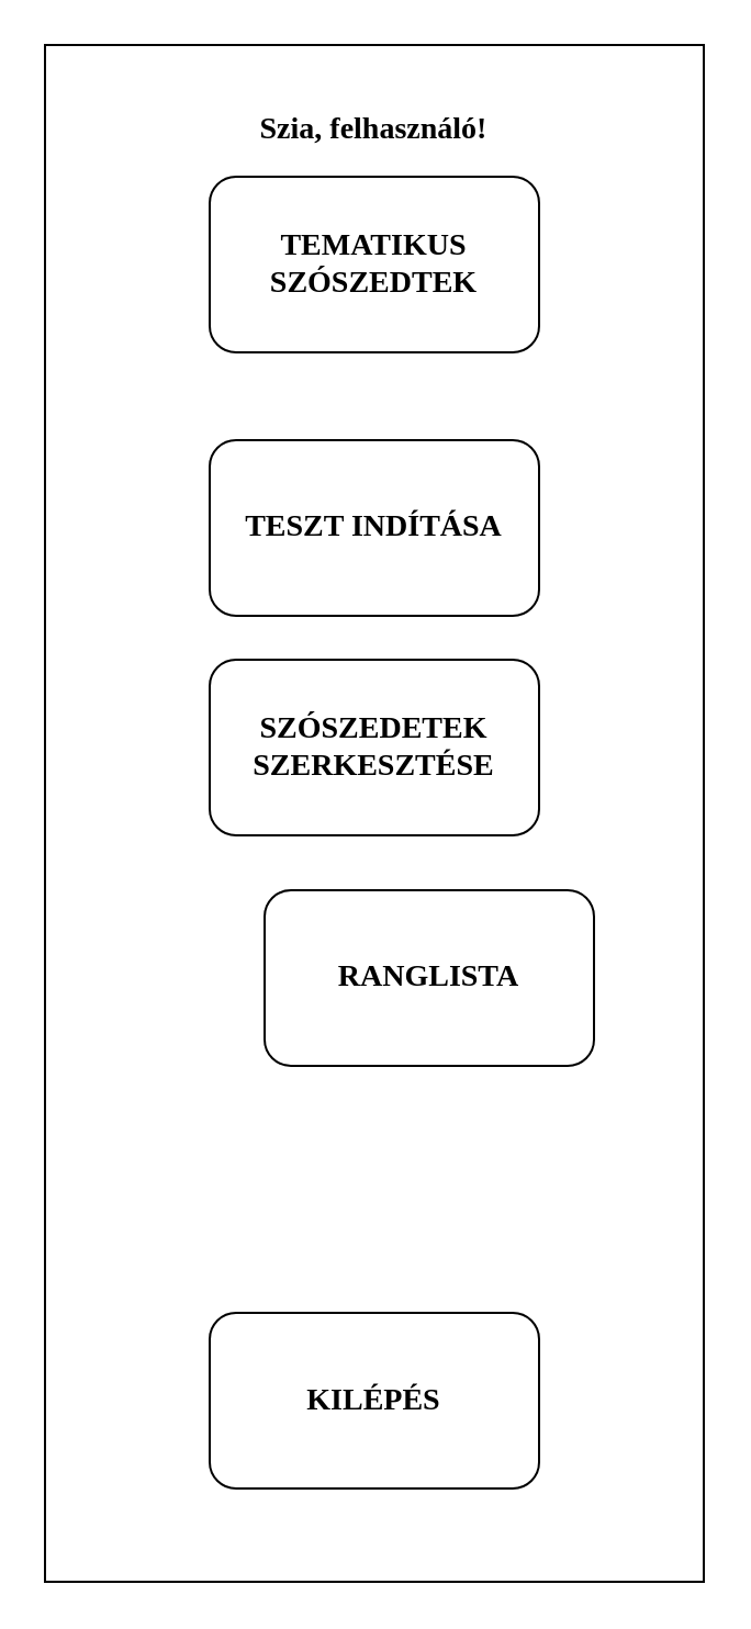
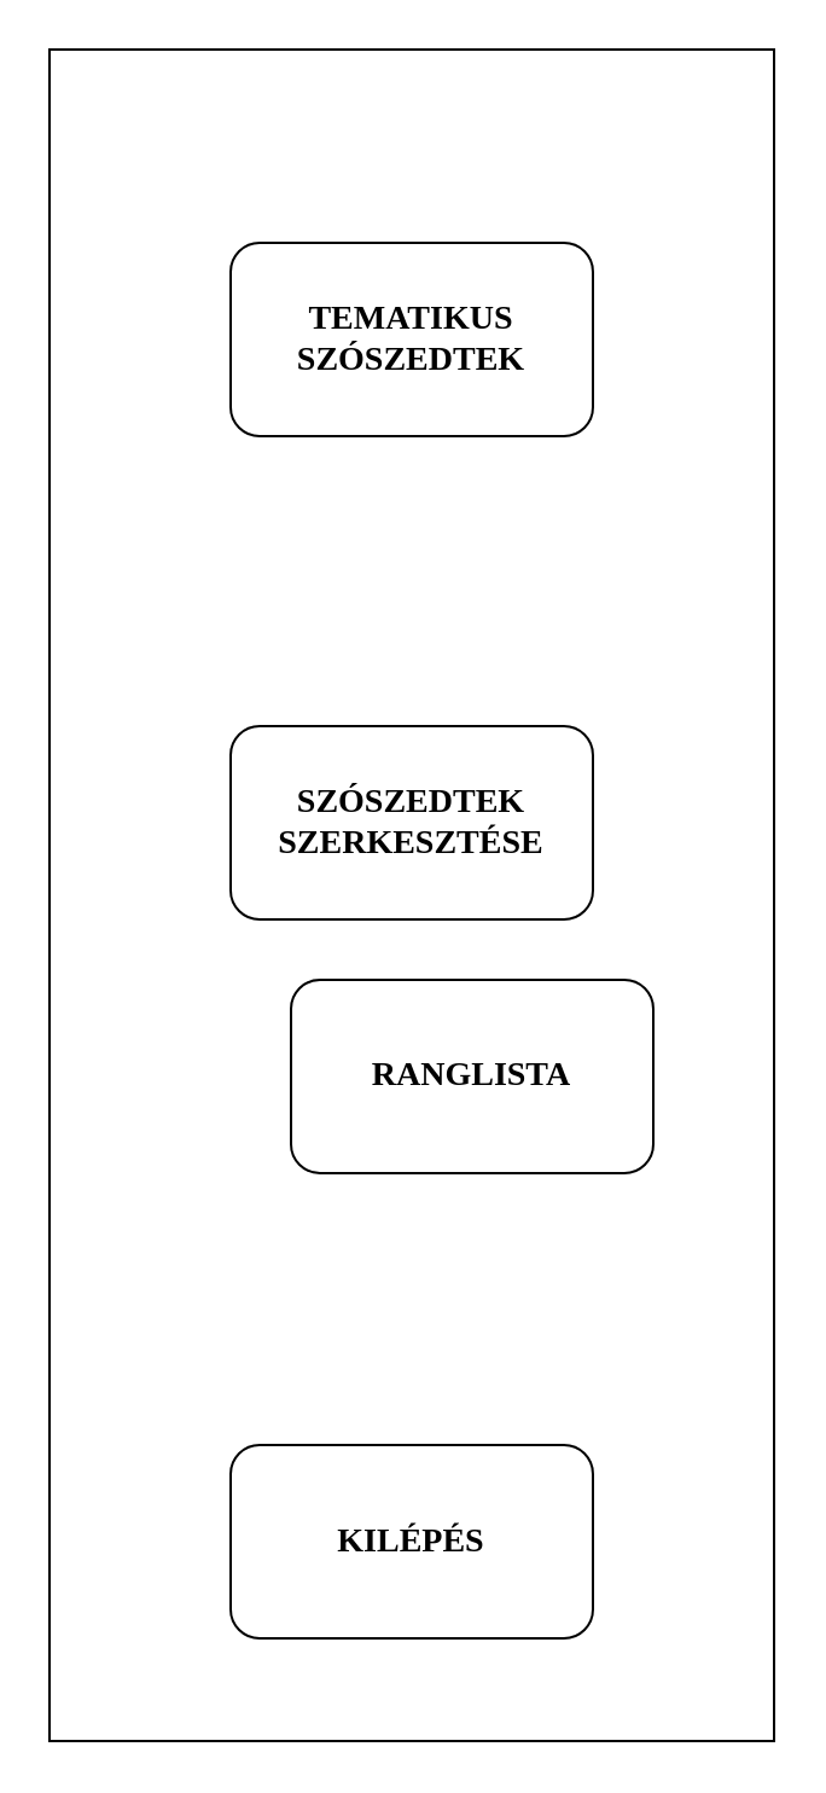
- <mxCell id="4" value="Szia, felhasználó!" style="text;html=1;strokeColor=none;fillColor=none;align=center;verticalAlign=bottom;whiteSpace=wrap;rounded=0;fontSize=14;fontFamily=Comic Sans MS;fontStyle=1" parent="2" vertex="1"><mxGeometry x="85" y="20" width="130" height="30" as="geometry" /></mxCell>
- <mxCell id="5" value="TEMATIKUS SZÓSZEDTEK" style="rounded=1;whiteSpace=wrap;html=1;fontFamily=Comic Sans MS;fontStyle=1;fontSize=14;" parent="2" vertex="1"><mxGeometry x="75" y="60" width="150" height="80" as="geometry" /></mxCell>
+ <mxCell id="5" value="TEMATIKUS SZÓSZEDTEK" style="rounded=1;whiteSpace=wrap;html=1;fontFamily=Comic Sans MS;fontStyle=1;fontSize=14;" parent="2" vertex="1"><mxGeometry x="75" y="80" width="150" height="80" as="geometry" /></mxCell>
- <mxCell id="6" value="TESZT INDÍTÁSA" style="rounded=1;whiteSpace=wrap;html=1;fontFamily=Comic Sans MS;fontStyle=1;fontSize=14;" parent="2" vertex="1"><mxGeometry x="75" y="180" width="150" height="80" as="geometry" /></mxCell>
- <mxCell id="8" value="SZÓSZEDETEK SZERKESZTÉSE" style="rounded=1;whiteSpace=wrap;html=1;fontFamily=Comic Sans MS;fontStyle=1;fontSize=14;" parent="2" vertex="1"><mxGeometry x="75" y="280" width="150" height="80" as="geometry" /></mxCell>
+ <mxCell id="8" value="SZÓSZEDTEK SZERKESZTÉSE" style="rounded=1;whiteSpace=wrap;html=1;fontFamily=Comic Sans MS;fontStyle=1;fontSize=14;" parent="2" vertex="1"><mxGeometry x="75" y="280" width="150" height="80" as="geometry" /></mxCell>
